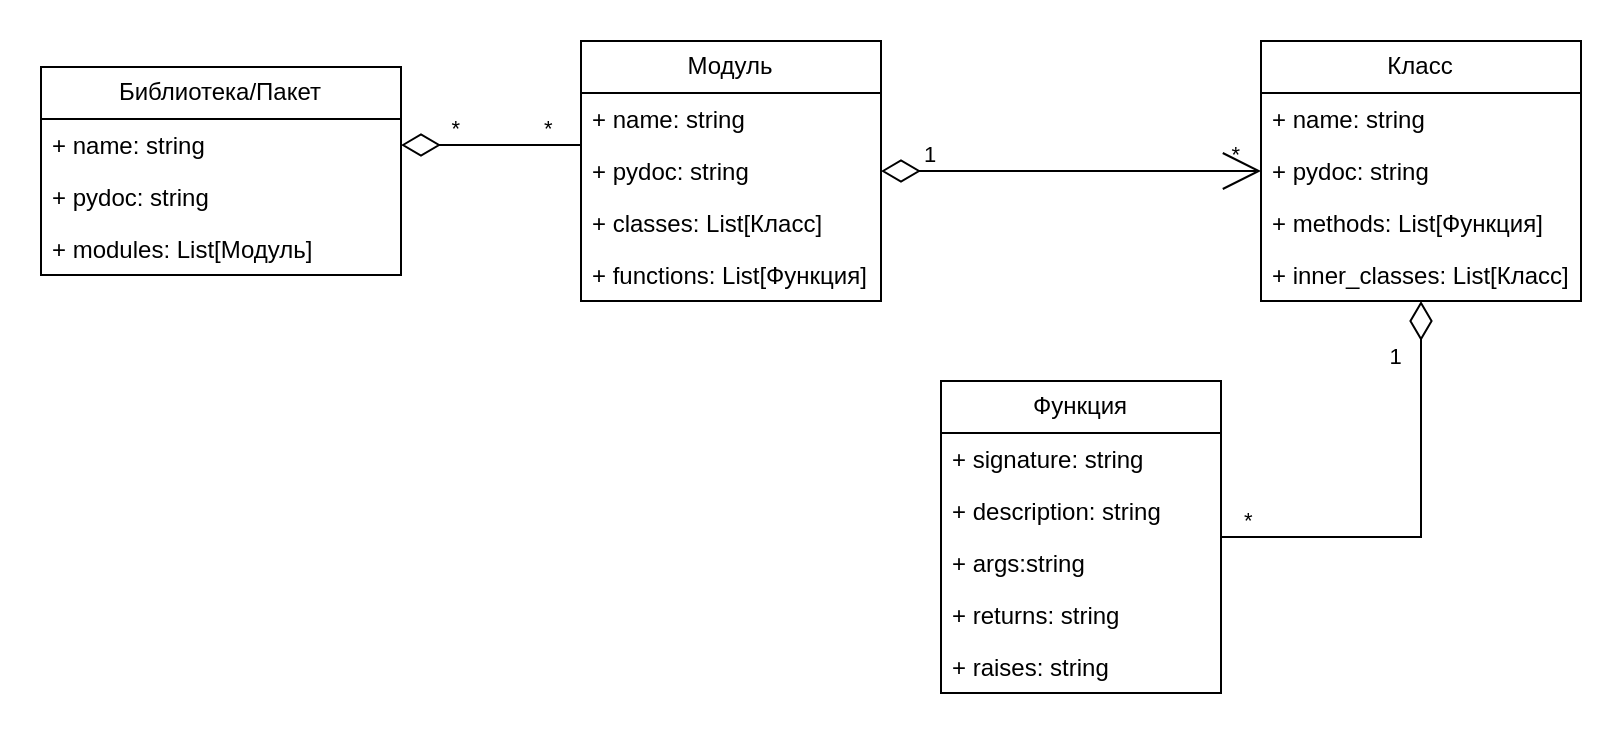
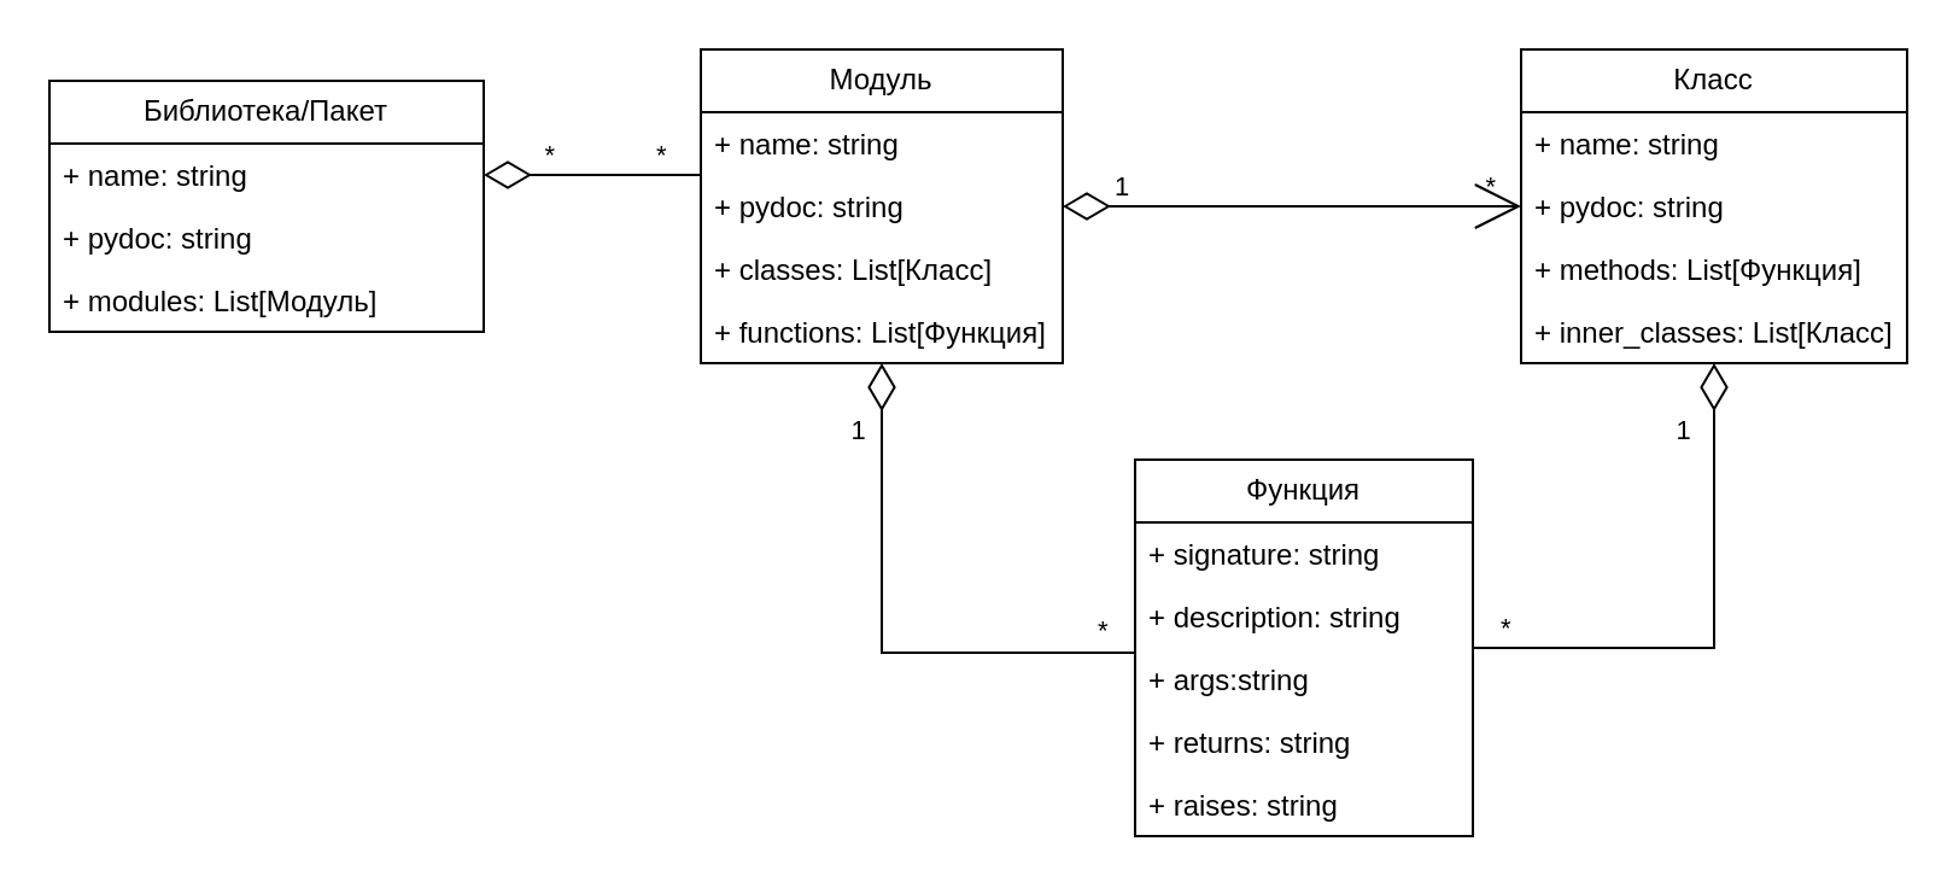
+ <mxCell id="28" value="" style="endArrow=diamondThin;html=1;edgeStyle=orthogonalEdgeStyle;rounded=0;endFill=0;endSize=17;" parent="1" source="2" target="13" edge="1"><mxGeometry relative="1" as="geometry"><mxPoint x="320" y="230" as="sourcePoint" /><mxPoint x="730" y="110" as="targetPoint" /><Array as="points"><mxPoint x="365" y="270" /></Array></mxGeometry></mxCell>
+ <mxCell id="29" value="*" style="edgeLabel;resizable=0;html=1;align=left;verticalAlign=bottom;labelBackgroundColor=none;" parent="28" connectable="0" vertex="1"><mxGeometry x="-1" relative="1" as="geometry"><mxPoint x="-17" y="-1" as="offset" /></mxGeometry></mxCell>
+ <mxCell id="30" value="1&amp;nbsp;&amp;nbsp;" style="edgeLabel;resizable=0;html=1;align=right;verticalAlign=bottom;labelBackgroundColor=none;" parent="28" connectable="0" vertex="1"><mxGeometry x="1" relative="1" as="geometry"><mxPoint y="36" as="offset" /></mxGeometry></mxCell>
